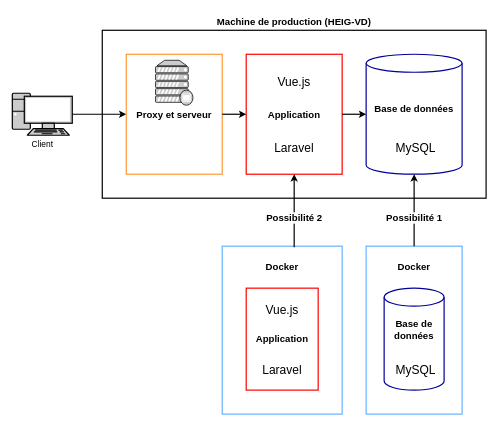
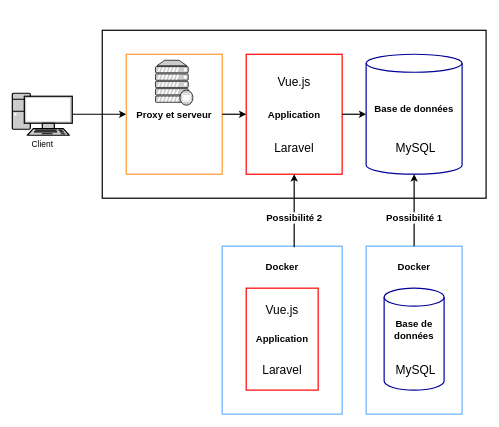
- <mxCell id="3" value="&lt;span style=&quot;font-size: 16px;&quot;&gt;Machine de production (HEIG-VD)&lt;/span&gt;" style="text;html=1;strokeColor=none;fillColor=none;align=center;verticalAlign=middle;whiteSpace=wrap;rounded=0;fontStyle=1;fontSize=16;" parent="1" vertex="1"><mxGeometry x="170" y="20" width="640" height="30" as="geometry" /></mxCell>
